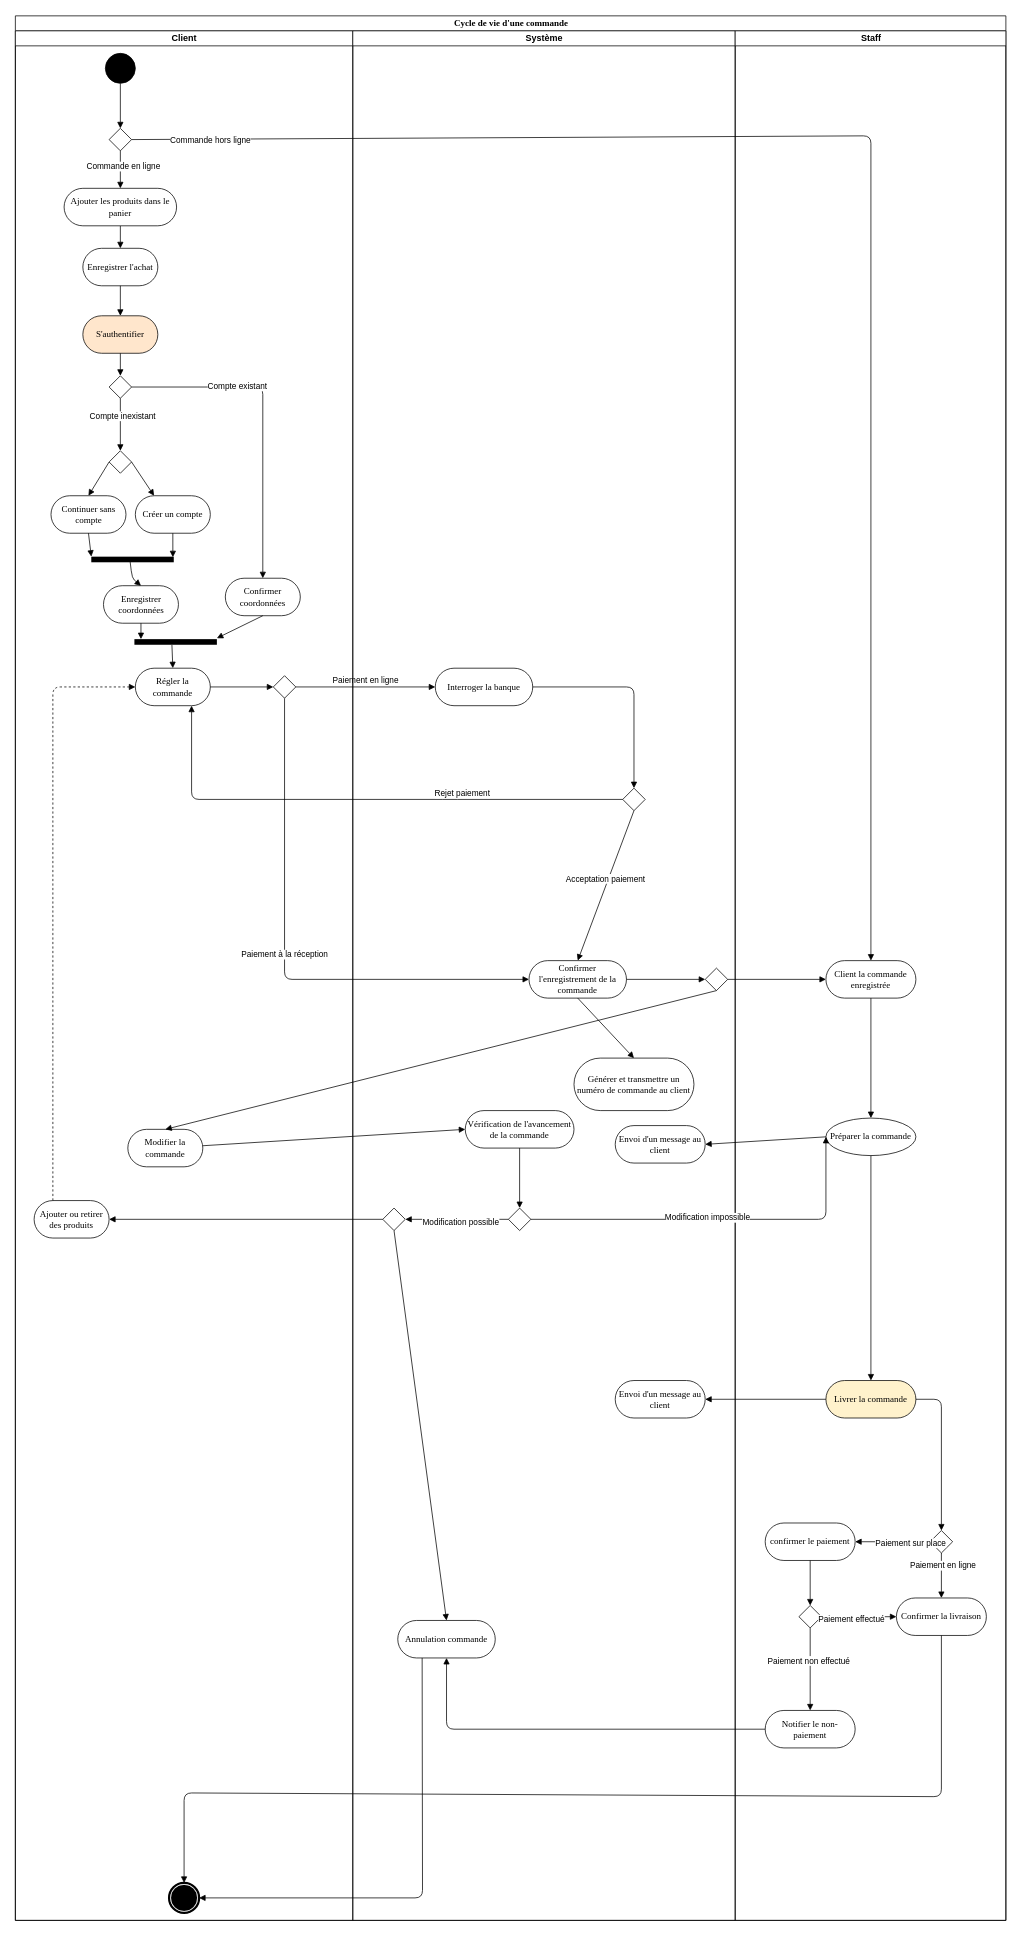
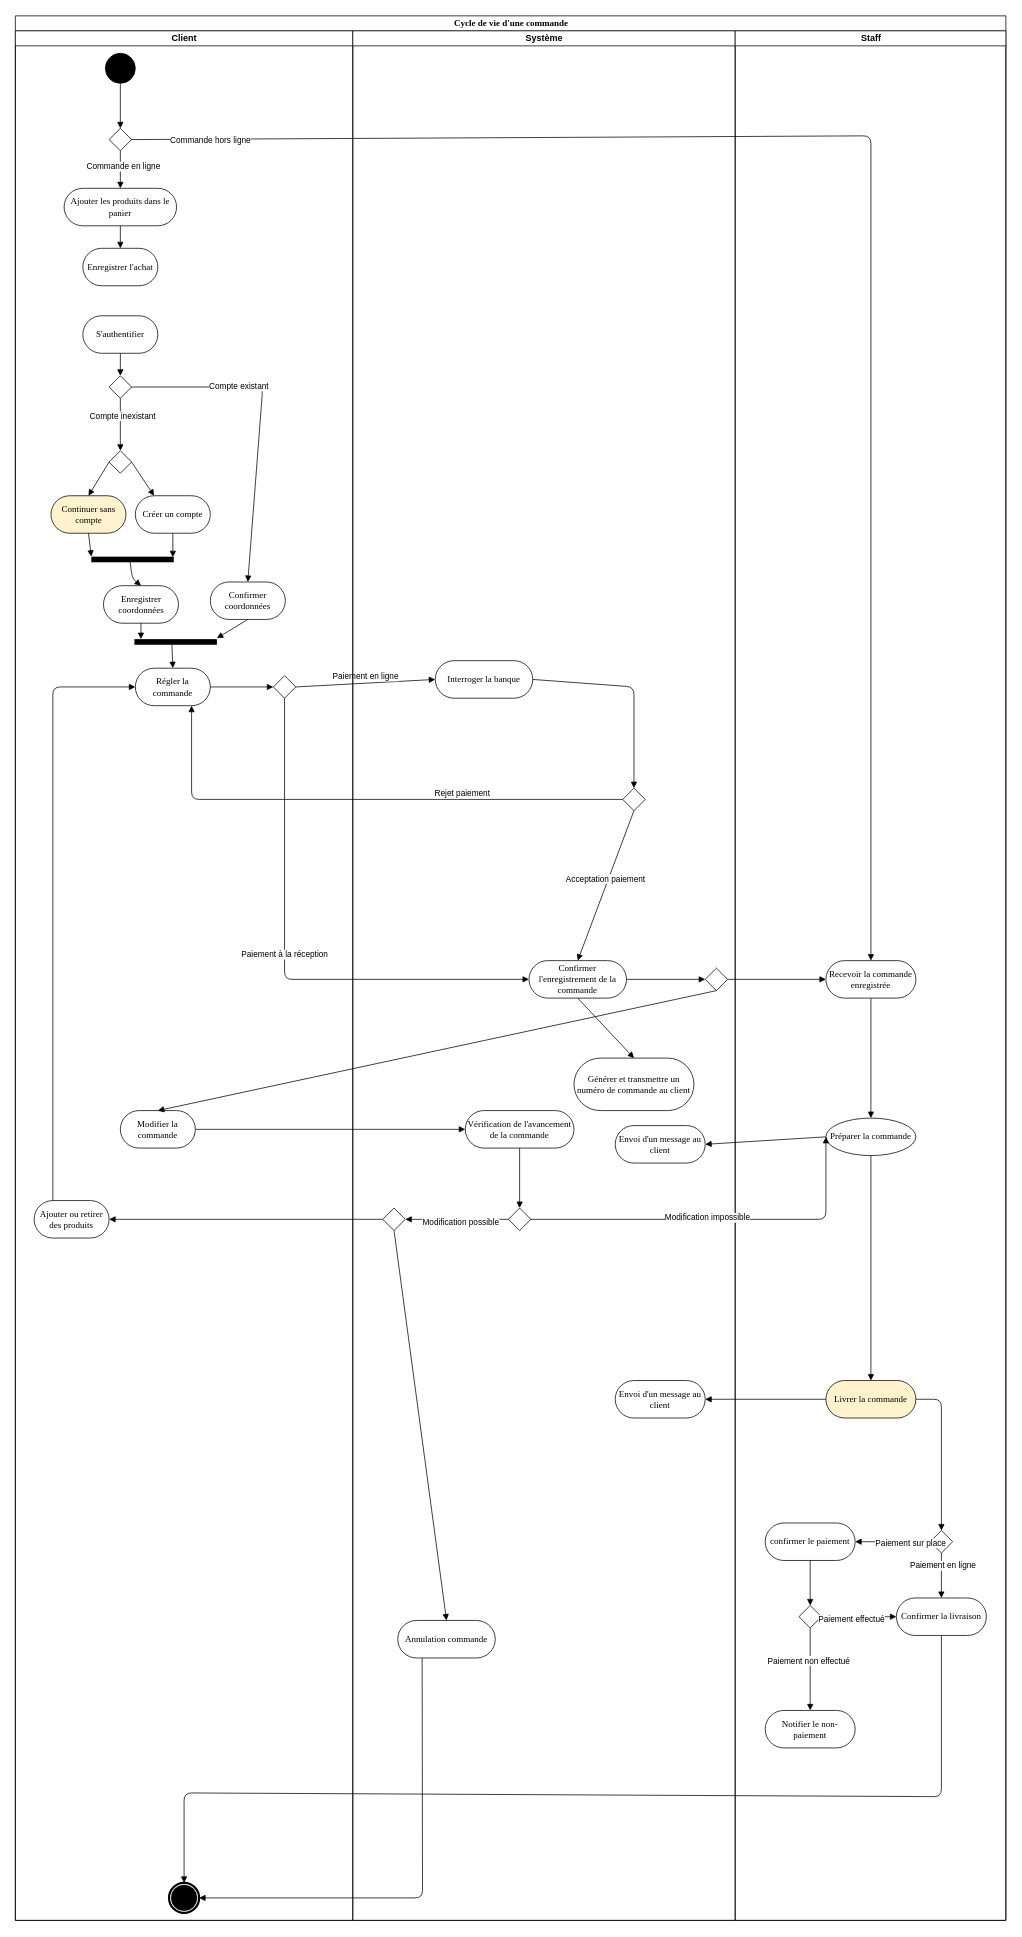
- <mxCell id="12" value="" style="html=1;verticalAlign=bottom;endArrow=block;exitX=0.5;exitY=1;exitDx=0;exitDy=0;entryX=0.5;entryY=0;entryDx=0;entryDy=0;" parent="5" source="10" target="11" edge="1"><mxGeometry width="80" relative="1" as="geometry"><mxPoint x="100" y="360" as="sourcePoint" /><mxPoint x="60" y="370" as="targetPoint" /></mxGeometry></mxCell>
- <mxCell id="11" value="S'authentifier" style="rounded=1;whiteSpace=wrap;html=1;shadow=0;comic=0;labelBackgroundColor=none;strokeWidth=1;fontFamily=Verdana;fontSize=12;align=center;arcSize=50;fillColor=#ffe6cc;" parent="5" vertex="1"><mxGeometry x="90" y="380" width="100" height="50" as="geometry" /></mxCell>
+ <mxCell id="11" value="S'authentifier" style="rounded=1;whiteSpace=wrap;html=1;shadow=0;comic=0;labelBackgroundColor=none;strokeWidth=1;fontFamily=Verdana;fontSize=12;align=center;arcSize=50;" parent="5" vertex="1"><mxGeometry x="90" y="380" width="100" height="50" as="geometry" /></mxCell>
- <mxCell id="22" value="Continuer sans compte" style="rounded=1;whiteSpace=wrap;html=1;shadow=0;comic=0;labelBackgroundColor=none;strokeWidth=1;fontFamily=Verdana;fontSize=12;align=center;arcSize=50;" parent="5" vertex="1"><mxGeometry x="47.5" y="620" width="100" height="50" as="geometry" /></mxCell>
+ <mxCell id="22" value="Continuer sans compte" style="rounded=1;whiteSpace=wrap;html=1;shadow=0;comic=0;labelBackgroundColor=none;strokeWidth=1;fontFamily=Verdana;fontSize=12;align=center;arcSize=50;fillColor=#fff2cc;" parent="5" vertex="1"><mxGeometry x="47.5" y="620" width="100" height="50" as="geometry" /></mxCell>
- <mxCell id="27" value="Confirmer coordonnées" style="rounded=1;whiteSpace=wrap;html=1;shadow=0;comic=0;labelBackgroundColor=none;strokeWidth=1;fontFamily=Verdana;fontSize=12;align=center;arcSize=50;" parent="5" vertex="1"><mxGeometry x="280" y="730" width="100" height="50" as="geometry" /></mxCell>
+ <mxCell id="27" value="Confirmer coordonnées" style="rounded=1;whiteSpace=wrap;html=1;shadow=0;comic=0;labelBackgroundColor=none;strokeWidth=1;fontFamily=Verdana;fontSize=12;align=center;arcSize=50;" parent="5" vertex="1"><mxGeometry x="260" y="735" width="100" height="50" as="geometry" /></mxCell>
- <mxCell id="46" value="Interroger la banque" style="rounded=1;whiteSpace=wrap;html=1;shadow=0;comic=0;labelBackgroundColor=none;strokeWidth=1;fontFamily=Verdana;fontSize=12;align=center;arcSize=50;" parent="44" vertex="1"><mxGeometry x="110" y="850" width="130" height="50" as="geometry" /></mxCell>
+ <mxCell id="46" value="Interroger la banque" style="rounded=1;whiteSpace=wrap;html=1;shadow=0;comic=0;labelBackgroundColor=none;strokeWidth=1;fontFamily=Verdana;fontSize=12;align=center;arcSize=50;" parent="44" vertex="1"><mxGeometry x="110" y="840" width="130" height="50" as="geometry" /></mxCell>
- <mxCell id="41" value="" style="html=1;verticalAlign=bottom;endArrow=block;entryX=0;entryY=0.5;entryDx=0;entryDy=0;exitX=0.25;exitY=0;exitDx=0;exitDy=0;dashed=1;" parent="5" source="40" target="31" edge="1"><mxGeometry width="80" relative="1" as="geometry"><mxPoint x="500" y="1595" as="sourcePoint" /><mxPoint x="135" y="1595" as="targetPoint" /><Array as="points"><mxPoint x="50" y="875" /></Array></mxGeometry></mxCell>
+ <mxCell id="41" value="" style="html=1;verticalAlign=bottom;endArrow=block;entryX=0;entryY=0.5;entryDx=0;entryDy=0;exitX=0.25;exitY=0;exitDx=0;exitDy=0;" parent="5" source="40" target="31" edge="1"><mxGeometry width="80" relative="1" as="geometry"><mxPoint x="500" y="1595" as="sourcePoint" /><mxPoint x="135" y="1595" as="targetPoint" /><Array as="points"><mxPoint x="50" y="875" /></Array></mxGeometry></mxCell>
- <mxCell id="65" value="Client la commande enregistrée" style="rounded=1;whiteSpace=wrap;html=1;shadow=0;comic=0;labelBackgroundColor=none;strokeWidth=1;fontFamily=Verdana;fontSize=12;align=center;arcSize=50;" parent="64" vertex="1"><mxGeometry x="121" y="1240" width="120" height="50" as="geometry" /></mxCell>
+ <mxCell id="65" value="Recevoir la commande enregistrée" style="rounded=1;whiteSpace=wrap;html=1;shadow=0;comic=0;labelBackgroundColor=none;strokeWidth=1;fontFamily=Verdana;fontSize=12;align=center;arcSize=50;" parent="64" vertex="1"><mxGeometry x="121" y="1240" width="120" height="50" as="geometry" /></mxCell>
- <mxCell id="39" value="Modifier la commande" style="rounded=1;whiteSpace=wrap;html=1;shadow=0;comic=0;labelBackgroundColor=none;strokeWidth=1;fontFamily=Verdana;fontSize=12;align=center;arcSize=50;" parent="5" vertex="1"><mxGeometry x="150" y="1465" width="100" height="50" as="geometry" /></mxCell>
+ <mxCell id="39" value="Modifier la commande" style="rounded=1;whiteSpace=wrap;html=1;shadow=0;comic=0;labelBackgroundColor=none;strokeWidth=1;fontFamily=Verdana;fontSize=12;align=center;arcSize=50;" parent="5" vertex="1"><mxGeometry x="140" y="1440" width="100" height="50" as="geometry" /></mxCell>
- <mxCell id="86" value="" style="html=1;verticalAlign=bottom;endArrow=block;entryX=0.5;entryY=1;entryDx=0;entryDy=0;exitX=0;exitY=0.5;exitDx=0;exitDy=0;" parent="2" source="82" target="50" edge="1"><mxGeometry width="80" relative="1" as="geometry"><mxPoint x="851" y="2050" as="sourcePoint" /><mxPoint x="660" y="2050" as="targetPoint" /><Array as="points"><mxPoint x="575" y="2285" /></Array></mxGeometry></mxCell>
